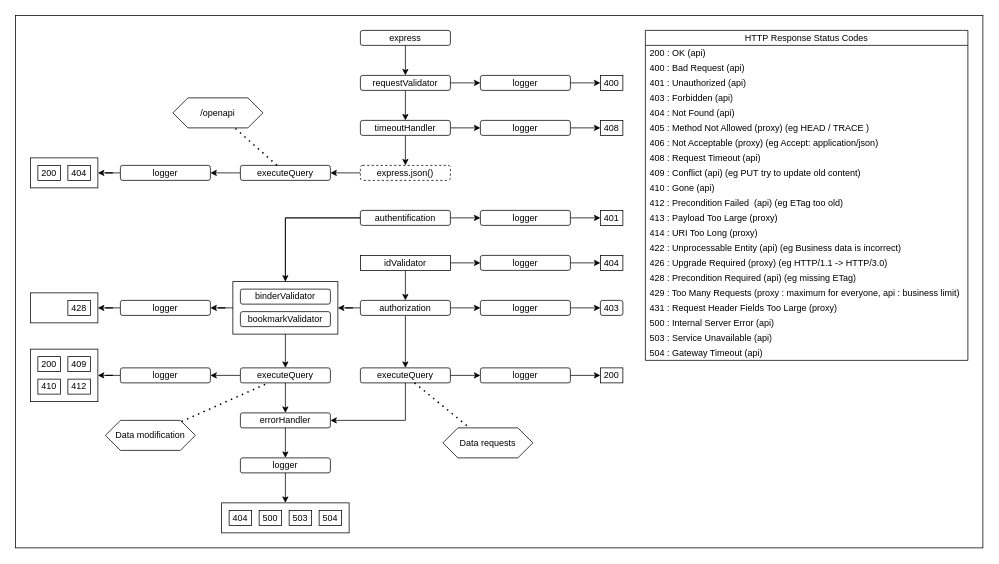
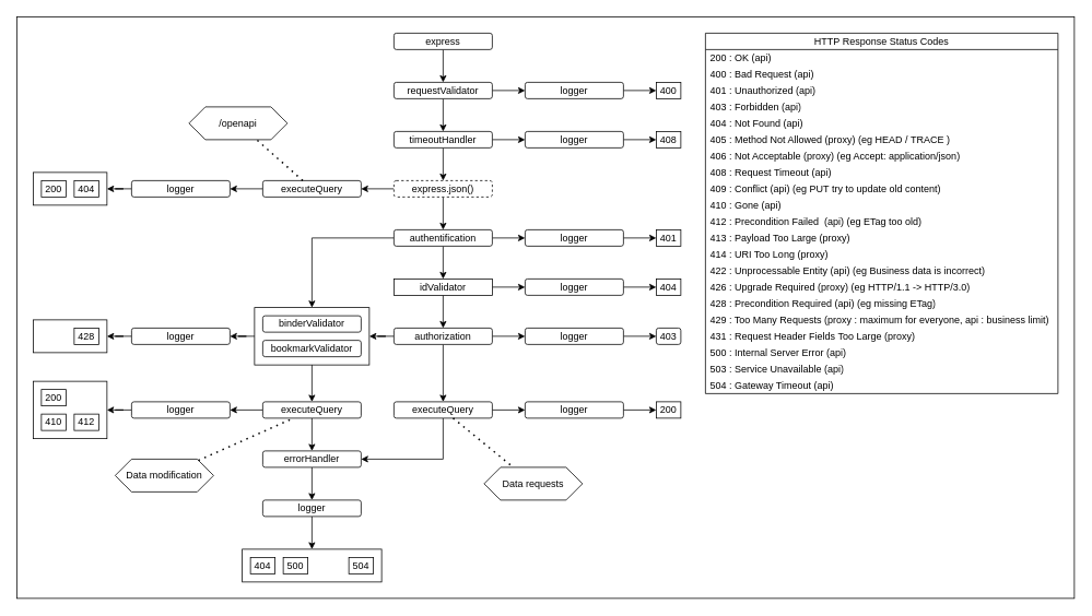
+ <mxCell id="8" style="edgeStyle=orthogonalEdgeStyle;rounded=0;orthogonalLoop=1;jettySize=auto;html=1;entryX=0.5;entryY=0;entryDx=0;entryDy=0;" parent="1" source="10" target="31" edge="1"><mxGeometry relative="1" as="geometry" /></mxCell>
- <mxCell id="28" style="edgeStyle=orthogonalEdgeStyle;rounded=0;orthogonalLoop=1;jettySize=auto;html=1;" parent="1" source="31" target="53" edge="1"><mxGeometry relative="1" as="geometry" /></mxCell>
+ <mxCell id="28" style="edgeStyle=orthogonalEdgeStyle;rounded=0;orthogonalLoop=1;jettySize=auto;html=1;" parent="1" source="31" target="21" edge="1"><mxGeometry relative="1" as="geometry" /></mxCell>
- <mxCell id="66" value="409" style="rounded=0;whiteSpace=wrap;html=1;container=0;" parent="64" vertex="1"><mxGeometry x="50" y="10" width="30" height="20" as="geometry" /></mxCell>
- <mxCell id="111" value="503" style="rounded=0;whiteSpace=wrap;html=1;container=0;" parent="108" vertex="1"><mxGeometry x="90" y="10" width="30" height="20" as="geometry" /></mxCell>
